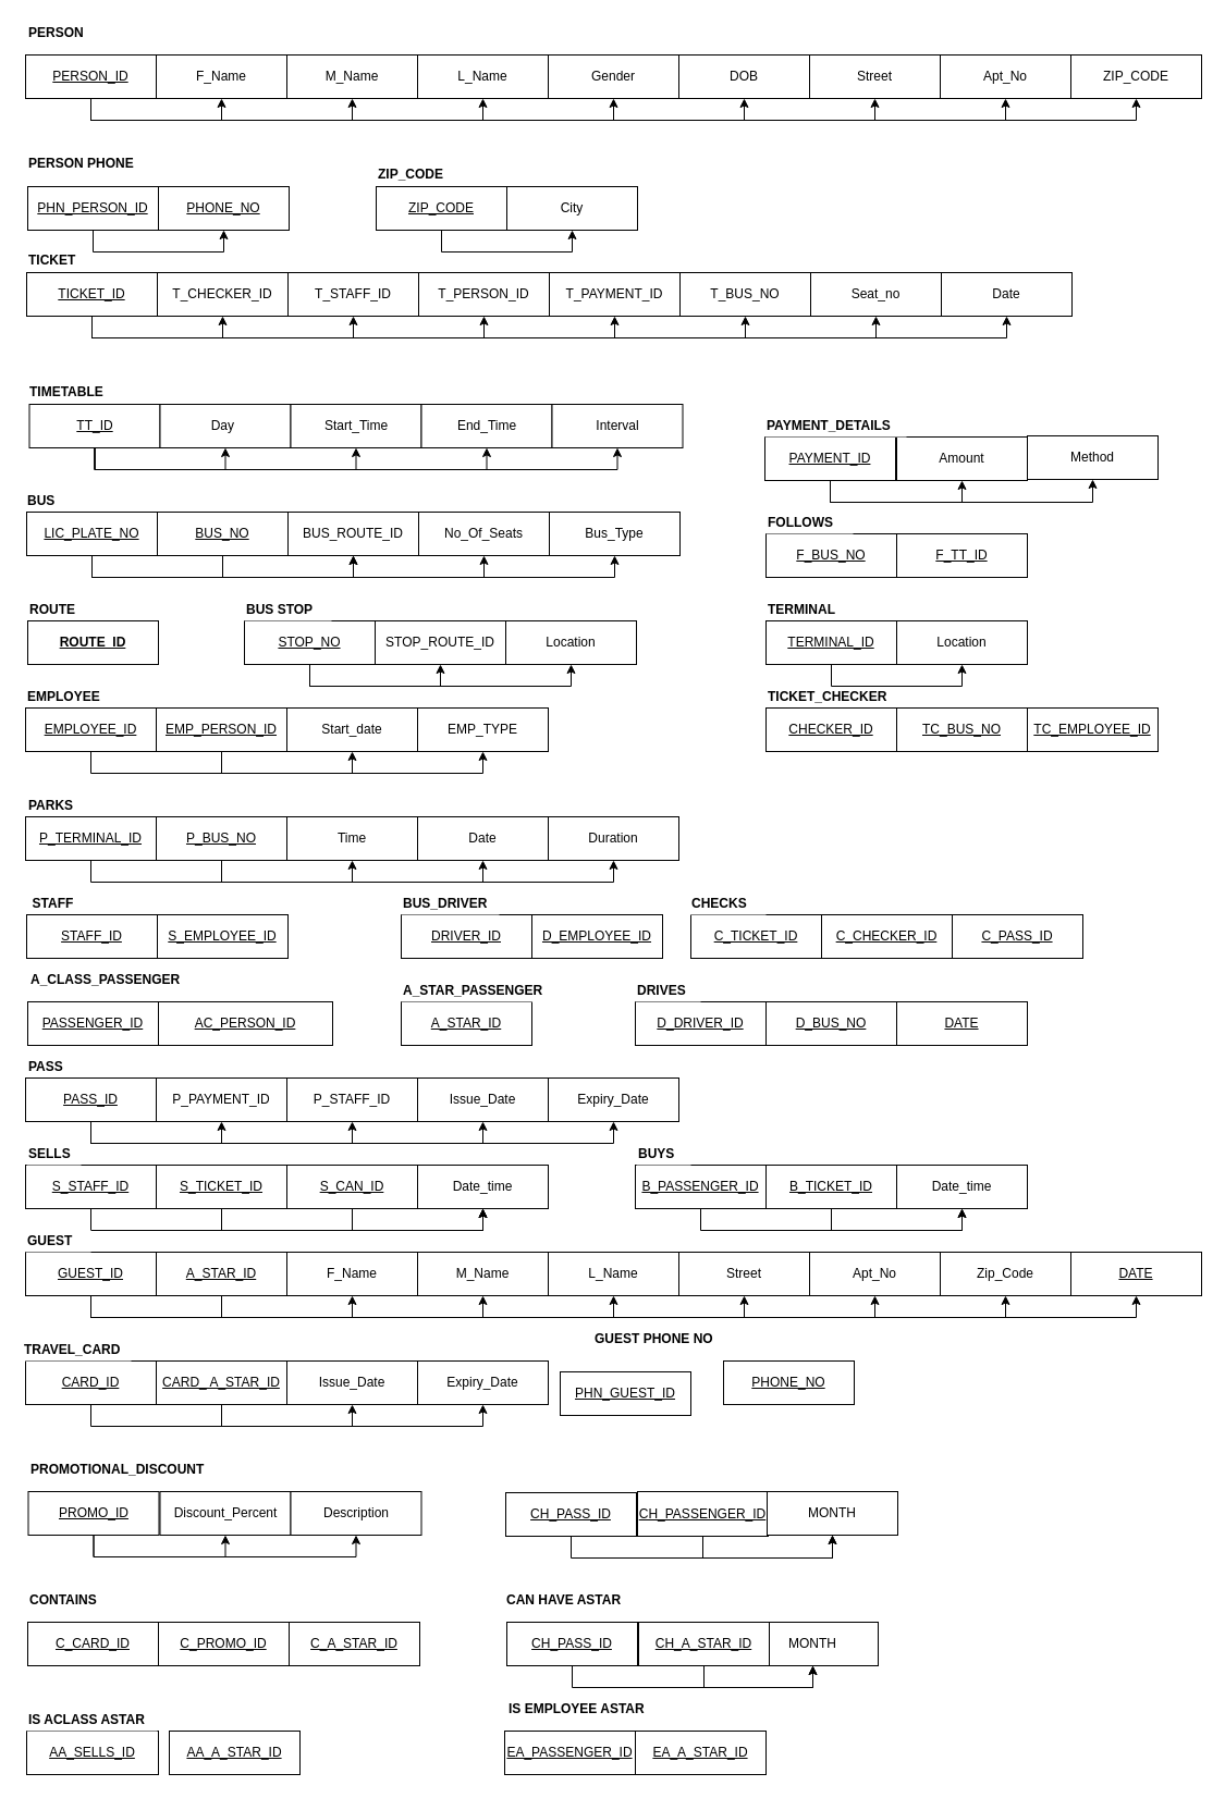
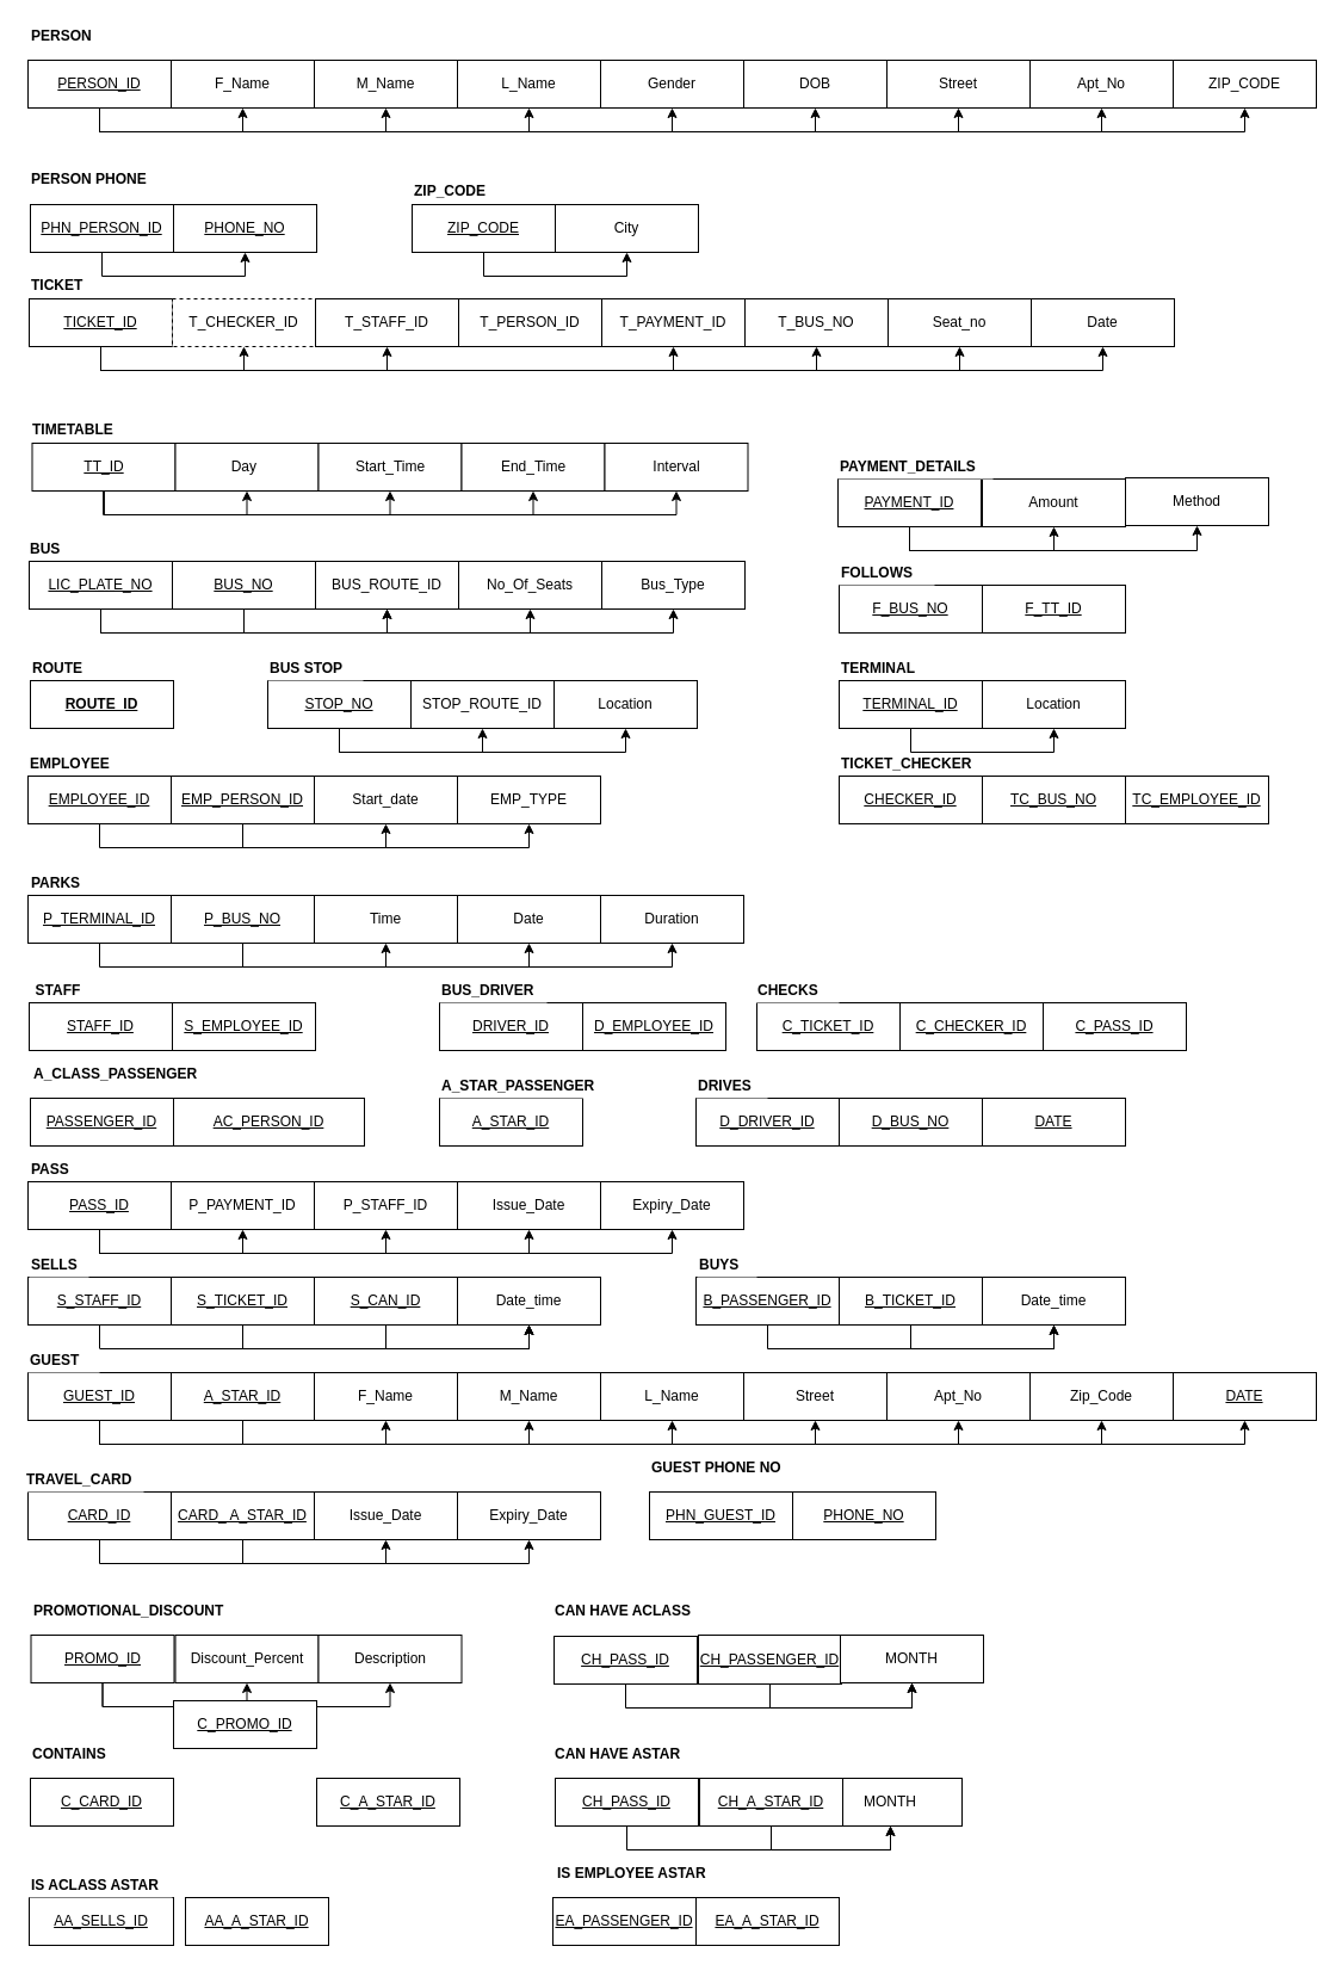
- <mxCell id="30" value="T_CHECKER_ID" style="rounded=0;whiteSpace=wrap;html=1;fillColor=default;strokeColor=default;fontColor=default;" parent="1" vertex="1"><mxGeometry x="144" y="250" width="120" height="40" as="geometry" /></mxCell>
+ <mxCell id="30" value="T_CHECKER_ID" style="rounded=0;whiteSpace=wrap;html=1;fillColor=default;strokeColor=default;fontColor=default;dashed=1;" parent="1" vertex="1"><mxGeometry x="144" y="250" width="120" height="40" as="geometry" /></mxCell>
- <mxCell id="23" style="edgeStyle=orthogonalEdgeStyle;rounded=0;orthogonalLoop=1;jettySize=auto;html=1;exitX=0.5;exitY=1;exitDx=0;exitDy=0;entryX=0.5;entryY=1;entryDx=0;entryDy=0;" edge="1" parent="1" source="26" target="197"><mxGeometry relative="1" as="geometry" /></mxCell>
- <mxCell id="166" value="&lt;u&gt;PHN_GUEST_ID&lt;/u&gt;" style="rounded=0;whiteSpace=wrap;html=1;fillColor=default;strokeColor=default;fontColor=default;" parent="1" vertex="1"><mxGeometry x="514" y="1260" width="120" height="40" as="geometry" /></mxCell>
+ <mxCell id="166" value="&lt;u&gt;PHN_GUEST_ID&lt;/u&gt;" style="rounded=0;whiteSpace=wrap;html=1;fillColor=default;strokeColor=default;fontColor=default;" parent="1" vertex="1"><mxGeometry x="544" y="1250" width="120" height="40" as="geometry" /></mxCell>
+ <mxCell id="184" value="&lt;b&gt;CAN HAVE ACLASS&lt;/b&gt;" style="text;html=1;align=left;verticalAlign=middle;resizable=0;points=[];autosize=1;strokeColor=none;fillColor=default;fontColor=default;" parent="1" vertex="1"><mxGeometry x="463" y="1340" width="130" height="20" as="geometry" /></mxCell>
- <mxCell id="160" value="&lt;u&gt;C_PROMO_ID&lt;/u&gt;" style="rounded=0;whiteSpace=wrap;html=1;fillColor=default;strokeColor=default;fontColor=default;" parent="1" vertex="1"><mxGeometry x="145" y="1490" width="120" height="40" as="geometry" /></mxCell>
+ <mxCell id="160" value="&lt;u&gt;C_PROMO_ID&lt;/u&gt;" style="rounded=0;whiteSpace=wrap;html=1;fillColor=default;strokeColor=default;fontColor=default;" parent="1" vertex="1"><mxGeometry x="145" y="1425" width="120" height="40" as="geometry" /></mxCell>
